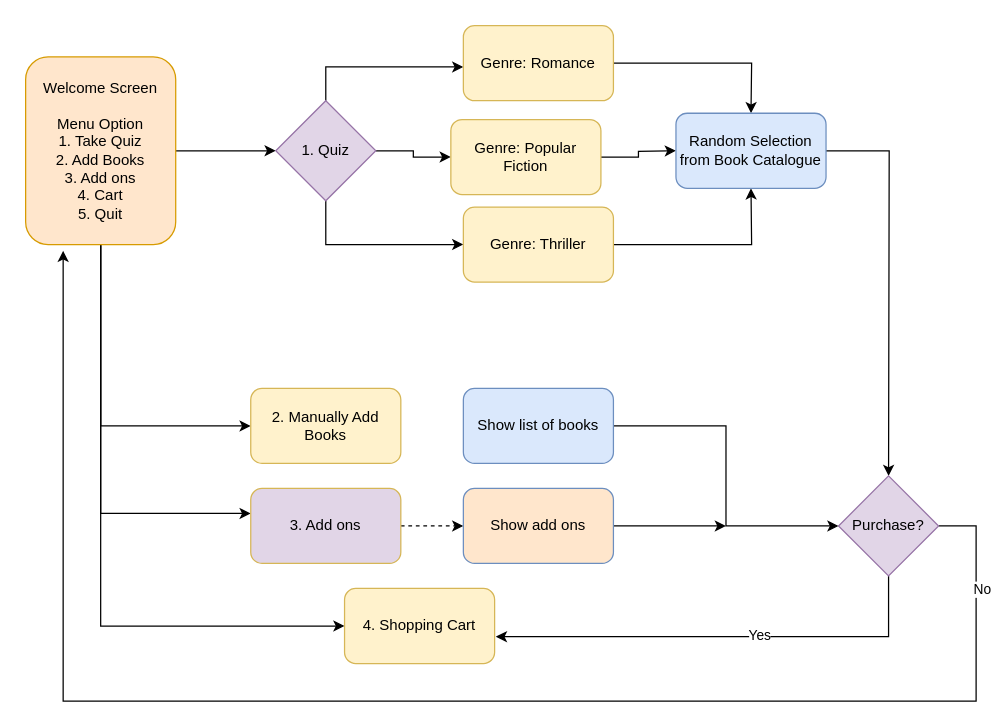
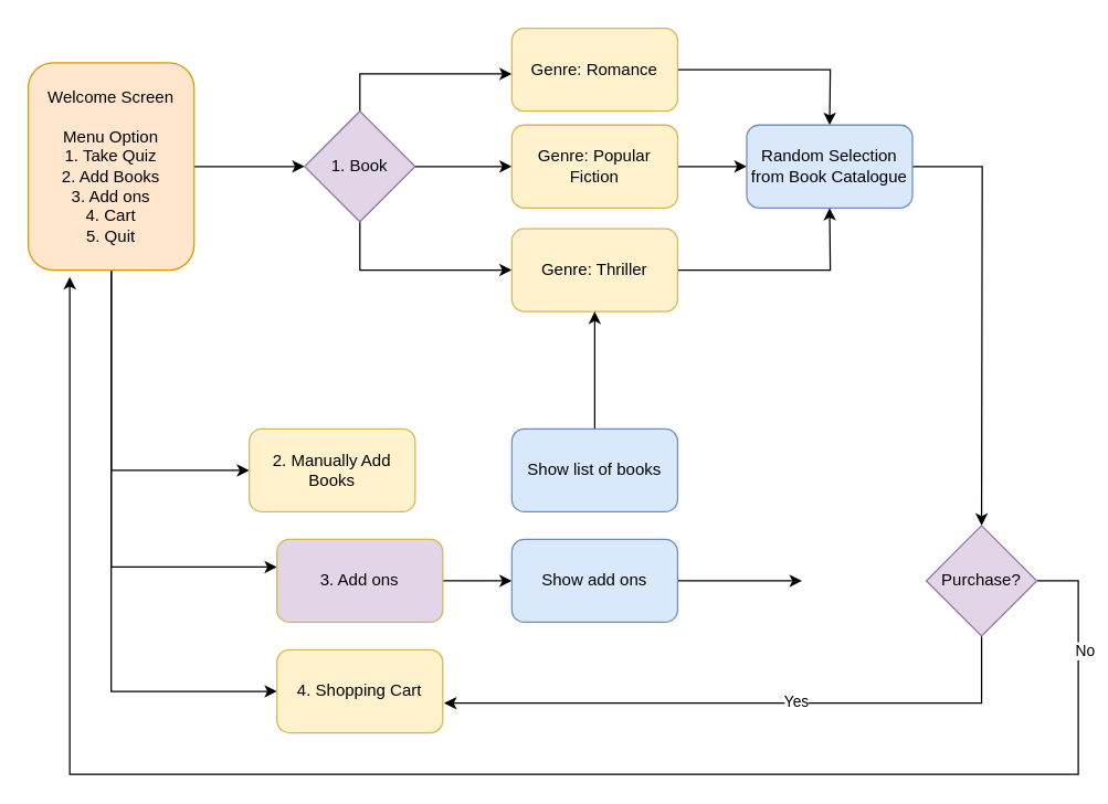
- <mxCell id="10" value="1. Quiz" style="rhombus;whiteSpace=wrap;html=1;fillColor=#e1d5e7;strokeColor=#9673a6;" vertex="1" parent="1"><mxGeometry x="220" y="80" width="80" height="80" as="geometry" /></mxCell>
+ <mxCell id="10" value="1. Book" style="rhombus;whiteSpace=wrap;html=1;fillColor=#e1d5e7;strokeColor=#9673a6;" vertex="1" parent="1"><mxGeometry x="220" y="80" width="80" height="80" as="geometry" /></mxCell>
- <mxCell id="14" value="Genre: Popular Fiction" style="rounded=1;whiteSpace=wrap;html=1;fillColor=#fff2cc;strokeColor=#d6b656;" vertex="1" parent="1"><mxGeometry x="360" y="95" width="120" height="60" as="geometry" /></mxCell>
+ <mxCell id="14" value="Genre: Popular Fiction" style="rounded=1;whiteSpace=wrap;html=1;fillColor=#fff2cc;strokeColor=#d6b656;" vertex="1" parent="1"><mxGeometry x="370" y="90" width="120" height="60" as="geometry" /></mxCell>
- <mxCell id="26" value="2. Manually Add Books" style="rounded=1;whiteSpace=wrap;html=1;fillColor=#fff2cc;strokeColor=#d6b656;" vertex="1" parent="1"><mxGeometry x="200" y="310" width="120" height="60" as="geometry" /></mxCell>
+ <mxCell id="26" value="2. Manually Add Books" style="rounded=1;whiteSpace=wrap;html=1;fillColor=#fff2cc;strokeColor=#d6b656;" vertex="1" parent="1"><mxGeometry x="180" y="310" width="120" height="60" as="geometry" /></mxCell>
- <mxCell id="28" style="edgeStyle=orthogonalEdgeStyle;rounded=0;orthogonalLoop=1;jettySize=auto;html=1;entryX=0;entryY=0.5;entryDx=0;entryDy=0;" edge="1" parent="1" source="29" target="23"><mxGeometry relative="1" as="geometry" /></mxCell>
+ <mxCell id="28" style="edgeStyle=orthogonalEdgeStyle;rounded=0;orthogonalLoop=1;jettySize=auto;html=1;" edge="1" parent="1" source="29" target="16"><mxGeometry relative="1" as="geometry" /></mxCell>
- <mxCell id="24" style="edgeStyle=orthogonalEdgeStyle;rounded=0;orthogonalLoop=1;jettySize=auto;html=1;entryX=0;entryY=0.5;entryDx=0;entryDy=0;dashed=1;" edge="1" parent="1" source="25" target="31"><mxGeometry relative="1" as="geometry" /></mxCell>
+ <mxCell id="24" style="edgeStyle=orthogonalEdgeStyle;rounded=0;orthogonalLoop=1;jettySize=auto;html=1;entryX=0;entryY=0.5;entryDx=0;entryDy=0;" edge="1" parent="1" source="25" target="31"><mxGeometry relative="1" as="geometry" /></mxCell>
- <mxCell id="31" value="Show add ons" style="rounded=1;whiteSpace=wrap;html=1;fillColor=#ffe6cc;strokeColor=#6c8ebf;" vertex="1" parent="1"><mxGeometry x="370" y="390" width="120" height="60" as="geometry" /></mxCell>
+ <mxCell id="31" value="Show add ons" style="rounded=1;whiteSpace=wrap;html=1;fillColor=#dae8fc;strokeColor=#6c8ebf;" vertex="1" parent="1"><mxGeometry x="370" y="390" width="120" height="60" as="geometry" /></mxCell>
- <mxCell id="27" value="4. Shopping Cart" style="rounded=1;whiteSpace=wrap;html=1;fillColor=#fff2cc;strokeColor=#d6b656;" vertex="1" parent="1"><mxGeometry x="275" y="470" width="120" height="60" as="geometry" /></mxCell>
+ <mxCell id="27" value="4. Shopping Cart" style="rounded=1;whiteSpace=wrap;html=1;fillColor=#fff2cc;strokeColor=#d6b656;" vertex="1" parent="1"><mxGeometry x="200" y="470" width="120" height="60" as="geometry" /></mxCell>
